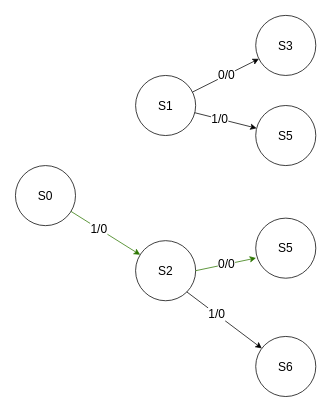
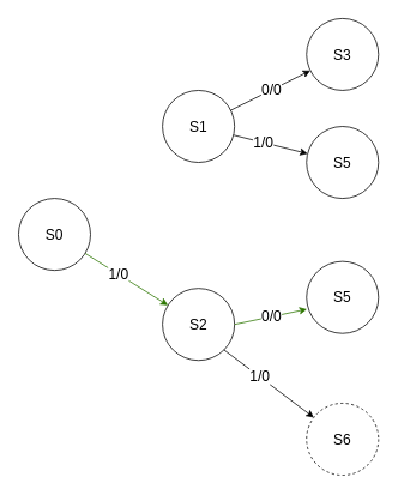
- <mxCell id="16" value="&lt;font&gt;S6&lt;/font&gt;" style="ellipse;whiteSpace=wrap;html=1;aspect=fixed;fontSize=16;" vertex="1" parent="1"><mxGeometry x="340" y="447.55" width="80" height="80" as="geometry" /></mxCell>
+ <mxCell id="16" value="&lt;font&gt;S6&lt;/font&gt;" style="ellipse;whiteSpace=wrap;html=1;aspect=fixed;fontSize=16;dashed=1;" vertex="1" parent="1"><mxGeometry x="340" y="447.55" width="80" height="80" as="geometry" /></mxCell>
